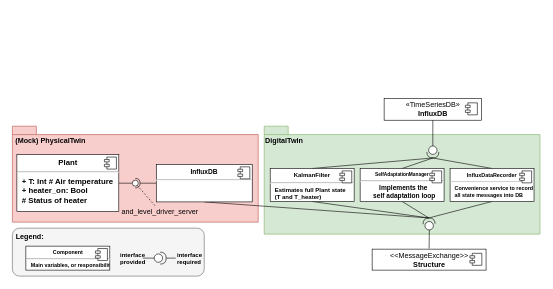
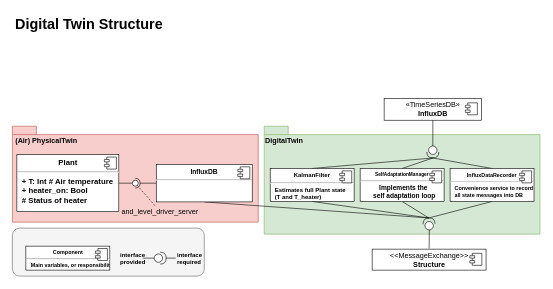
+ <mxCell id="24" value="&lt;h1&gt;Digital Twin Structure&lt;/h1&gt;" style="text;html=1;strokeColor=none;fillColor=none;spacing=5;spacingTop=-20;whiteSpace=wrap;overflow=hidden;rounded=0;" parent="1" vertex="1"><mxGeometry x="20" y="20" width="640" height="80" as="geometry" /></mxCell>
- <mxCell id="3" value="&amp;nbsp;(Mock) PhysicalTwin" style="shape=folder;fontStyle=1;spacingTop=10;tabWidth=40;tabHeight=14;tabPosition=left;html=1;verticalAlign=top;align=left;fillColor=#f8cecc;strokeColor=#b85450;" parent="1" vertex="1"><mxGeometry x="20" y="210" width="410" height="160" as="geometry" /></mxCell>
+ <mxCell id="3" value="&amp;nbsp;(Air) PhysicalTwin" style="shape=folder;fontStyle=1;spacingTop=10;tabWidth=40;tabHeight=14;tabPosition=left;html=1;verticalAlign=top;align=left;fillColor=#f8cecc;strokeColor=#b85450;" parent="1" vertex="1"><mxGeometry x="20" y="210" width="410" height="160" as="geometry" /></mxCell>
- <mxCell id="35" value="Legend:" style="text;html=1;strokeColor=none;fillColor=none;align=left;verticalAlign=middle;whiteSpace=wrap;rounded=0;fontStyle=1;spacing=6;" parent="1" vertex="1"><mxGeometry x="20" y="380" width="80" height="30" as="geometry" /></mxCell>
